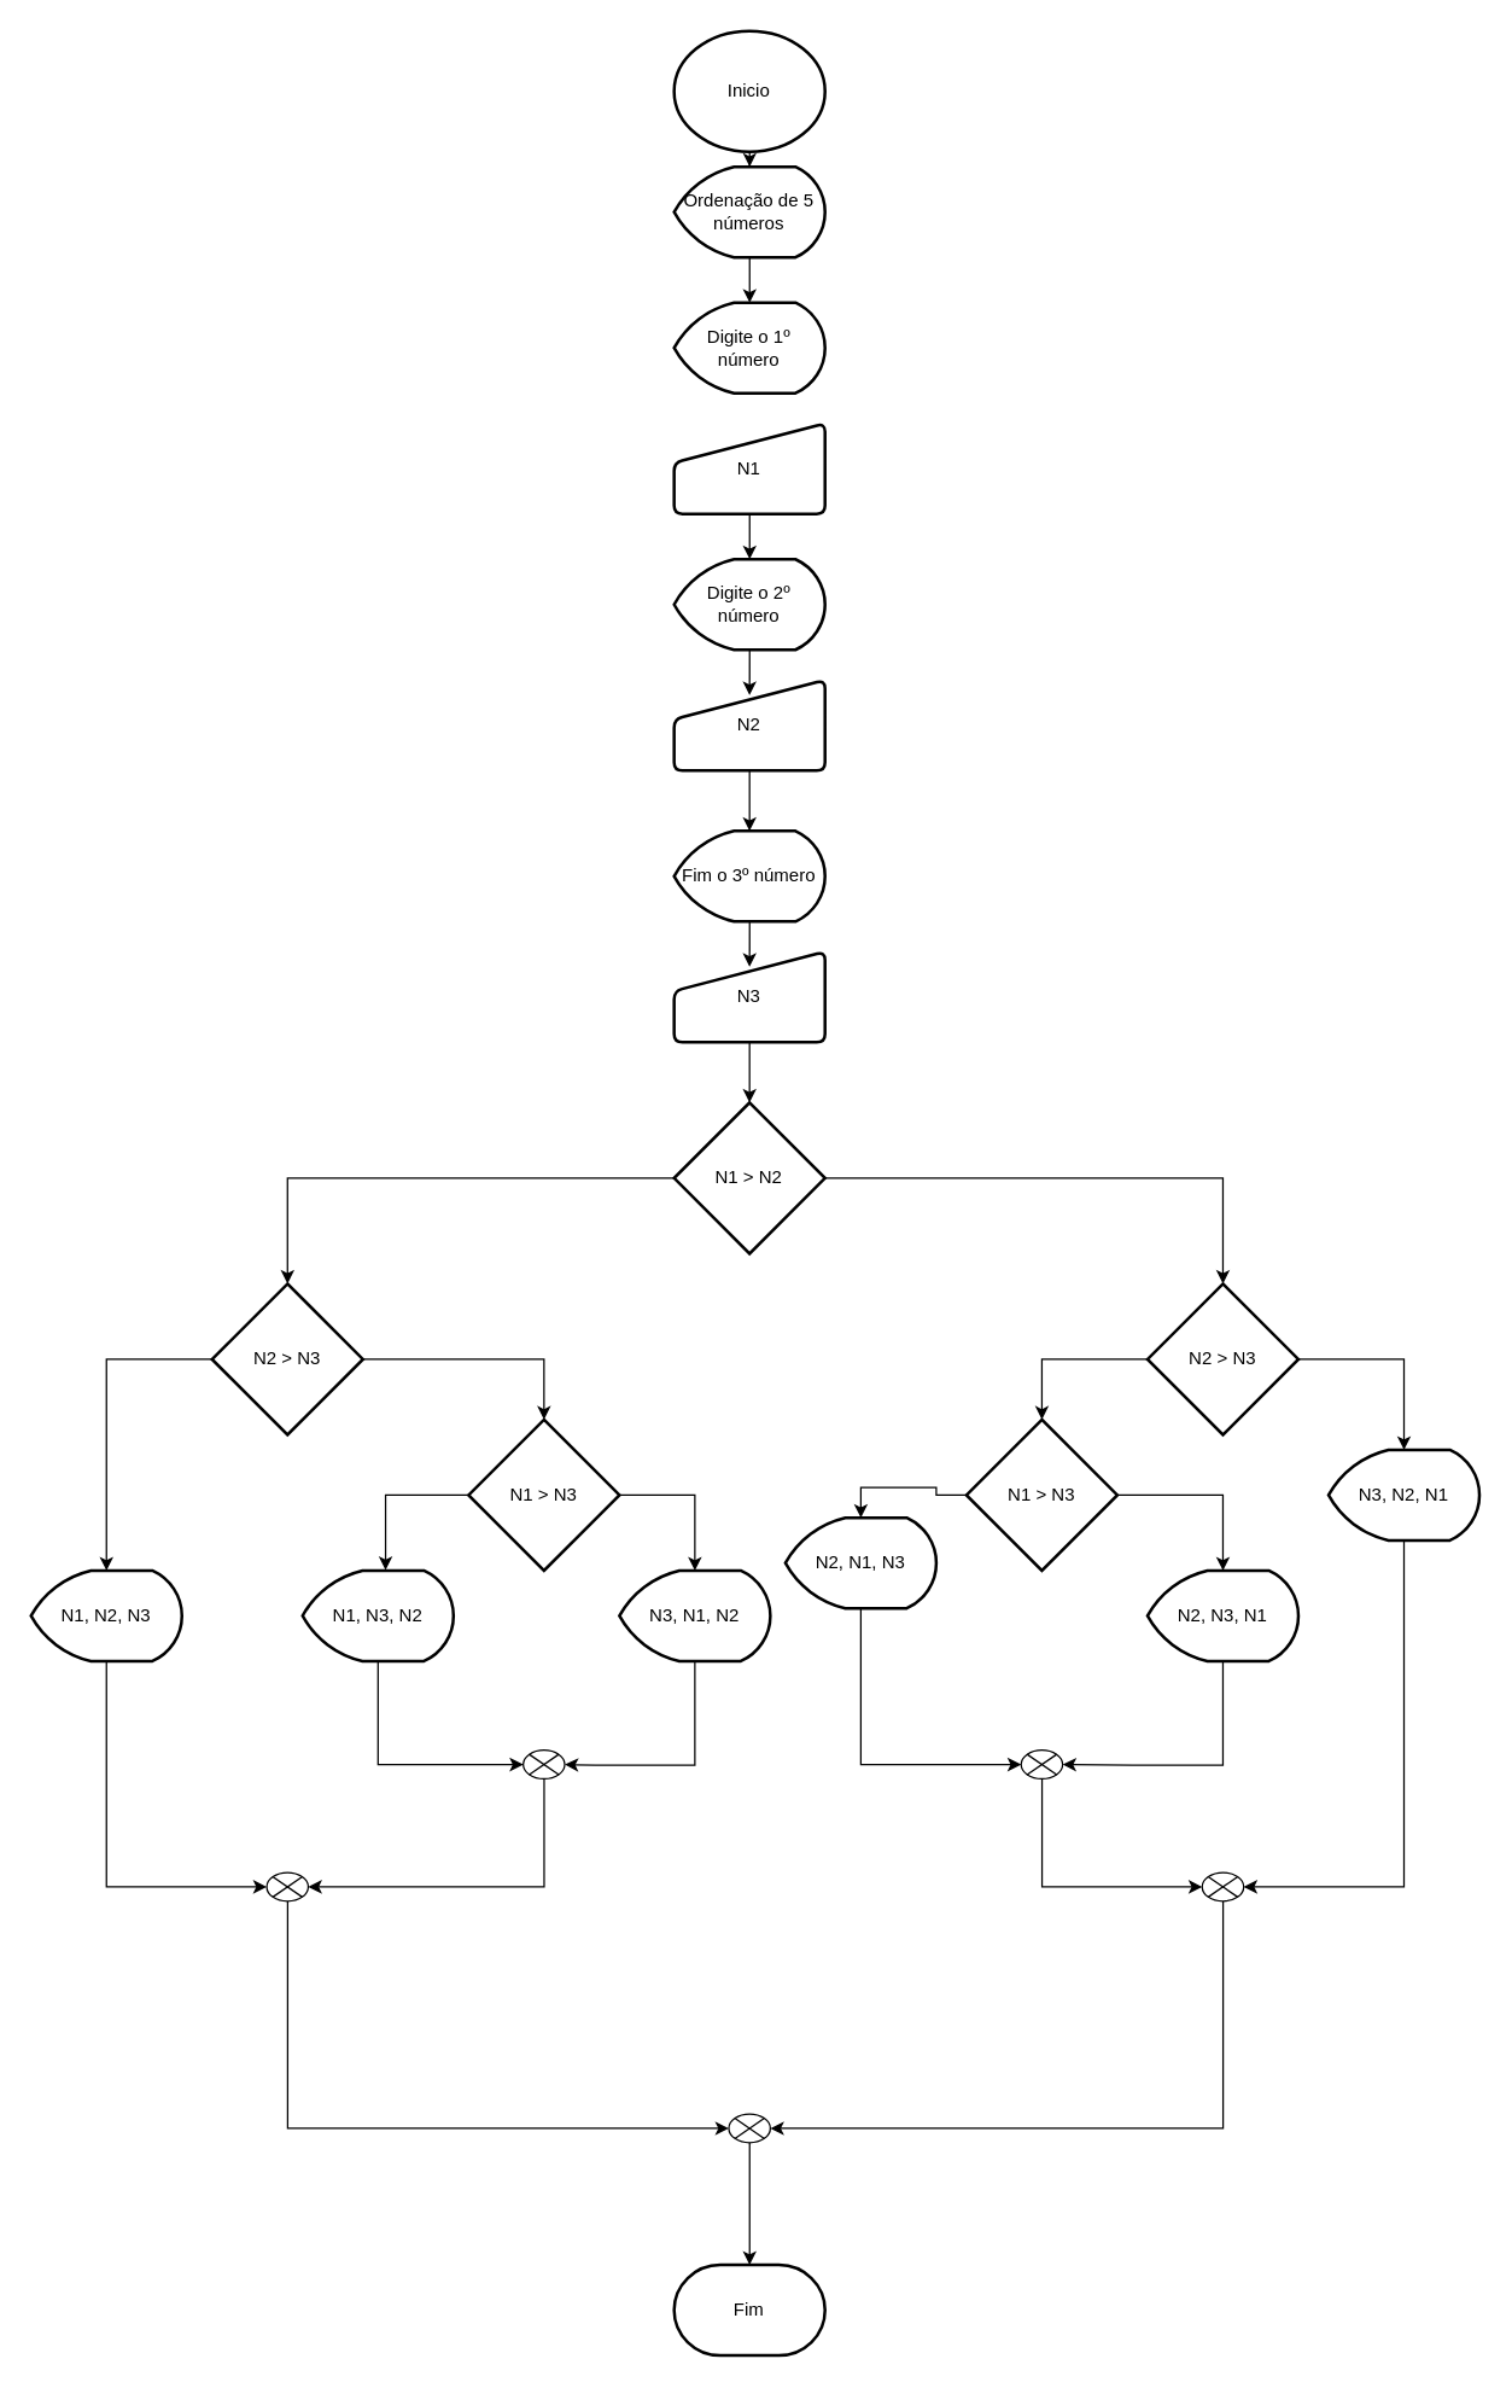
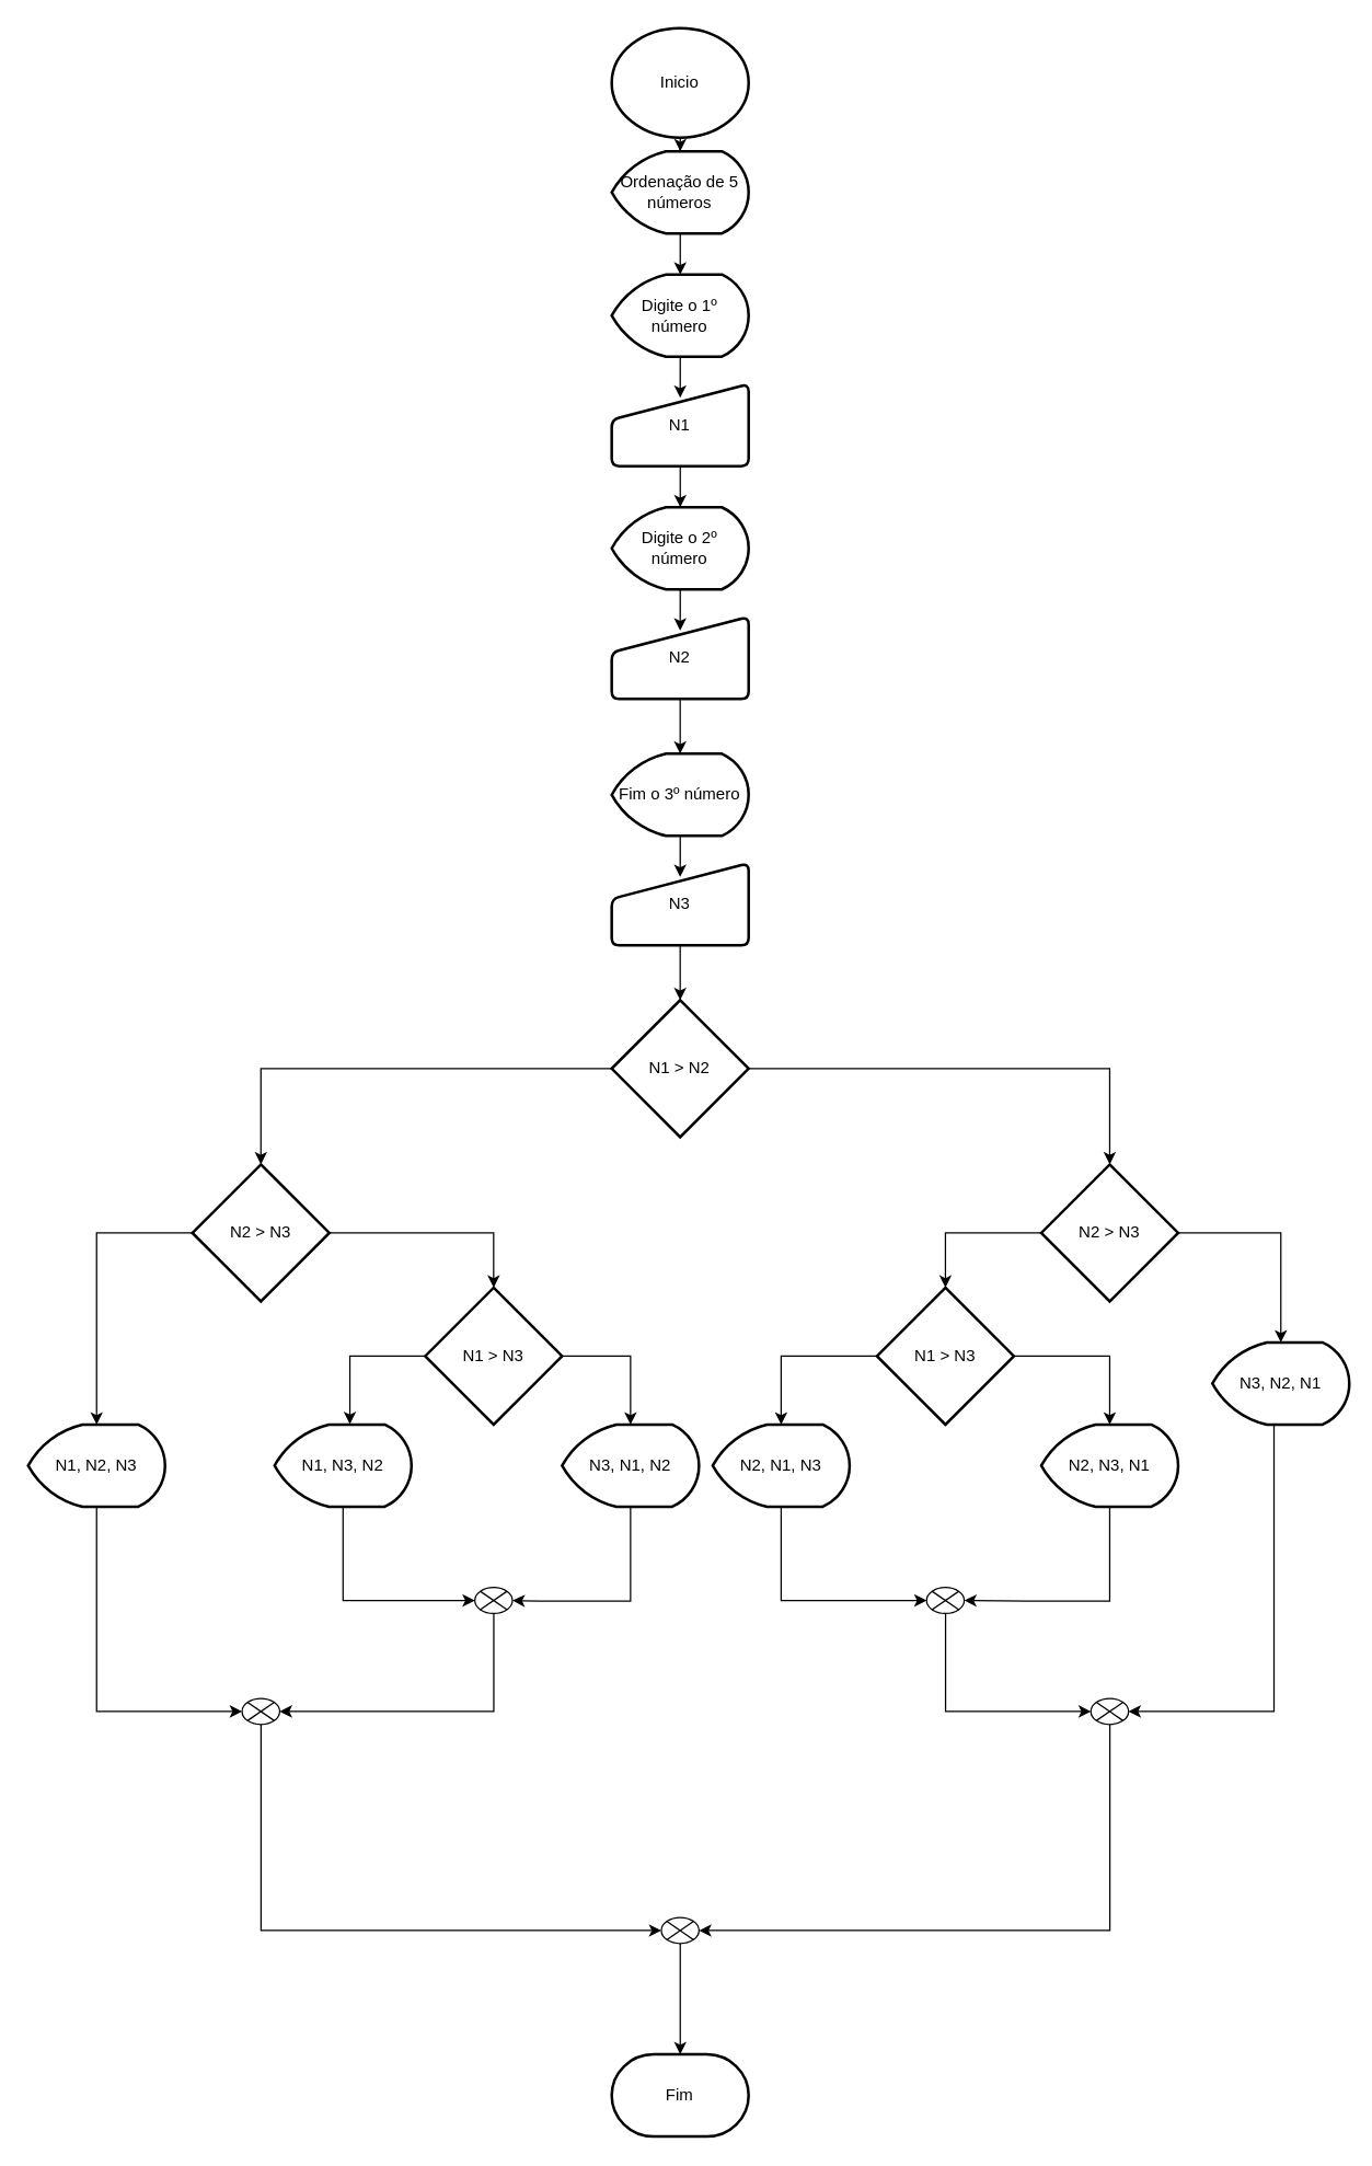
+ <mxCell id="6" value="" style="edgeStyle=orthogonalEdgeStyle;rounded=0;orthogonalLoop=1;jettySize=auto;html=1;entryX=0.5;entryY=0.167;entryDx=0;entryDy=0;entryPerimeter=0;" edge="1" parent="1" source="7" target="9"><mxGeometry relative="1" as="geometry" /></mxCell>
- <mxCell id="25" value="N3, N2, N1" style="strokeWidth=2;html=1;shape=mxgraph.flowchart.display;whiteSpace=wrap;" vertex="1" parent="1"><mxGeometry x="880" y="960" width="100" height="60" as="geometry" /></mxCell>
+ <mxCell id="25" value="N3, N2, N1" style="strokeWidth=2;html=1;shape=mxgraph.flowchart.display;whiteSpace=wrap;" vertex="1" parent="1"><mxGeometry x="885" y="980" width="100" height="60" as="geometry" /></mxCell>
- <mxCell id="32" value="N2, N1, N3" style="strokeWidth=2;html=1;shape=mxgraph.flowchart.display;whiteSpace=wrap;" vertex="1" parent="1"><mxGeometry x="520" y="1005" width="100" height="60" as="geometry" /></mxCell>
+ <mxCell id="32" value="N2, N1, N3" style="strokeWidth=2;html=1;shape=mxgraph.flowchart.display;whiteSpace=wrap;" vertex="1" parent="1"><mxGeometry x="520" y="1040" width="100" height="60" as="geometry" /></mxCell>
